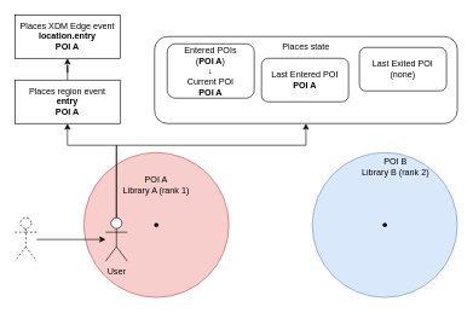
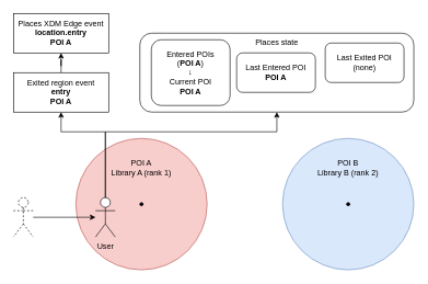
- <mxCell id="15" value="&lt;div&gt;&lt;div&gt;Entered POIs&lt;/div&gt;(&lt;b&gt;POI A&lt;/b&gt;)&lt;/div&gt;&lt;div&gt;↓&lt;/div&gt;&lt;div&gt;Current POI&lt;/div&gt;&lt;div&gt;&lt;b&gt;POI A&lt;/b&gt;&lt;br&gt;&lt;/div&gt;" style="rounded=1;whiteSpace=wrap;html=1;" vertex="1" parent="1"><mxGeometry x="230" y="60" width="120" height="75" as="geometry" /></mxCell>
+ <mxCell id="15" value="&lt;div&gt;&lt;div&gt;Entered POIs&lt;/div&gt;(&lt;b&gt;POI A&lt;/b&gt;)&lt;/div&gt;&lt;div&gt;↓&lt;/div&gt;&lt;div&gt;Current POI&lt;/div&gt;&lt;div&gt;&lt;b&gt;POI A&lt;/b&gt;&lt;br&gt;&lt;/div&gt;" style="rounded=1;whiteSpace=wrap;html=1;" vertex="1" parent="1"><mxGeometry x="230" y="60" width="120" height="100" as="geometry" /></mxCell>
- <mxCell id="14" value="&lt;div&gt;Places region event&lt;/div&gt;&lt;div&gt;&lt;b&gt;entry&lt;br&gt;&lt;/b&gt;&lt;/div&gt;&lt;div&gt;&lt;b&gt;POI A&lt;/b&gt;&lt;br&gt;&lt;/div&gt;" style="rounded=0;whiteSpace=wrap;html=1;" vertex="1" parent="1"><mxGeometry x="20" y="110" width="145" height="60" as="geometry" /></mxCell>
+ <mxCell id="14" value="&lt;div&gt;Exited region event&lt;/div&gt;&lt;div&gt;&lt;b&gt;entry&lt;br&gt;&lt;/b&gt;&lt;/div&gt;&lt;div&gt;&lt;b&gt;POI A&lt;/b&gt;&lt;br&gt;&lt;/div&gt;" style="rounded=0;whiteSpace=wrap;html=1;" vertex="1" parent="1"><mxGeometry x="20" y="110" width="145" height="60" as="geometry" /></mxCell>
- <mxCell id="10" value="&lt;div&gt;POI B&lt;/div&gt;&lt;div&gt;Library B (rank 2)&lt;br&gt;&lt;/div&gt;" style="text;html=1;align=center;verticalAlign=middle;whiteSpace=wrap;rounded=0;" vertex="1" parent="1"><mxGeometry x="495" y="215" width="100" height="30" as="geometry" /></mxCell>
+ <mxCell id="10" value="&lt;div&gt;POI B&lt;/div&gt;&lt;div&gt;Library B (rank 2)&lt;br&gt;&lt;/div&gt;" style="text;html=1;align=center;verticalAlign=middle;whiteSpace=wrap;rounded=0;" vertex="1" parent="1"><mxGeometry x="480" y="240" width="100" height="30" as="geometry" /></mxCell>
